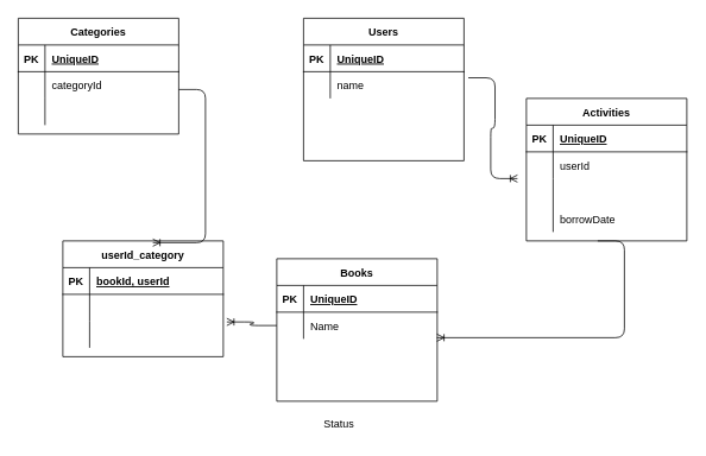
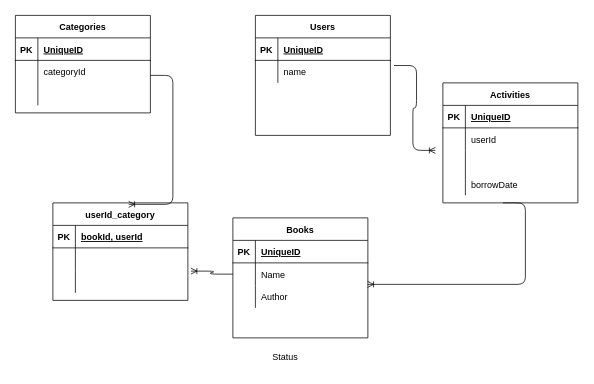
+ <mxCell id="11" value="Author" style="shape=partialRectangle;connectable=0;fillColor=none;top=0;left=0;bottom=0;right=0;align=left;spacingLeft=6;overflow=hidden;" vertex="1" parent="9"><mxGeometry x="30" width="150" height="30" as="geometry" /></mxCell>
